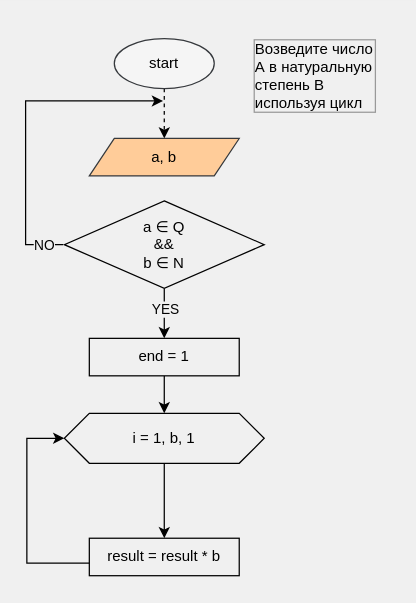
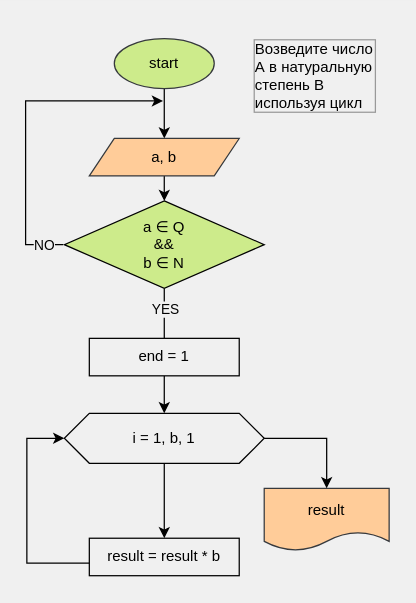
- <mxCell id="3" value="start" style="ellipse;whiteSpace=wrap;html=1;fillColor=#f5f5f5;strokeColor=#36393d;fontColor=#000000;" parent="1" vertex="1"><mxGeometry x="91" y="30" width="80" height="40" as="geometry" /></mxCell>
+ <mxCell id="3" value="start" style="ellipse;whiteSpace=wrap;html=1;fillColor=#cdeb8b;strokeColor=#36393d;fontColor=#000000;" parent="1" vertex="1"><mxGeometry x="91" y="30" width="80" height="40" as="geometry" /></mxCell>
- <mxCell id="2" value="" style="edgeStyle=none;html=1;rounded=0;strokeColor=#000000;dashed=1;" parent="1" source="3" target="5" edge="1"><mxGeometry relative="1" as="geometry" /></mxCell>
+ <mxCell id="2" value="" style="edgeStyle=none;html=1;rounded=0;strokeColor=#000000;" parent="1" source="3" target="5" edge="1"><mxGeometry relative="1" as="geometry" /></mxCell>
+ <mxCell id="4" value="" style="edgeStyle=none;html=1;rounded=0;strokeColor=#000000;" parent="1" source="5" target="10" edge="1"><mxGeometry relative="1" as="geometry" /></mxCell>
- <mxCell id="10" value="a ∈ Q&#10;&amp;&amp;&#10;b ∈ N" style="rhombus;whiteSpace=wrap;fontColor=#000000;fillColor=#F0F0F0;strokeColor=#000000;" parent="1" vertex="1"><mxGeometry x="51" y="160" width="160" height="70" as="geometry" /></mxCell>
+ <mxCell id="10" value="a ∈ Q&#10;&amp;&amp;&#10;b ∈ N" style="rhombus;whiteSpace=wrap;fontColor=#000000;fillColor=#cdeb8b;strokeColor=#000000;" parent="1" vertex="1"><mxGeometry x="51" y="160" width="160" height="70" as="geometry" /></mxCell>
- <mxCell id="8" value="" style="edgeStyle=none;rounded=0;html=1;fontColor=#000000;strokeColor=#000000;entryX=0.5;entryY=0;entryDx=0;entryDy=0;" parent="1" source="10" target="19" edge="1"><mxGeometry relative="1" as="geometry"><mxPoint x="131" y="270" as="targetPoint" /></mxGeometry></mxCell>
+ <mxCell id="8" value="" style="edgeStyle=none;rounded=0;html=1;fontColor=#000000;strokeColor=#000000;entryX=0.5;entryY=0;entryDx=0;entryDy=0;endArrow=none;" parent="1" source="10" target="19" edge="1"><mxGeometry relative="1" as="geometry"><mxPoint x="131" y="270" as="targetPoint" /></mxGeometry></mxCell>
+ <mxCell id="15" value="" style="edgeStyle=none;rounded=0;html=1;fontFamily=Helvetica;fontSize=12;fontColor=#000000;strokeColor=#000000;exitX=1;exitY=0.5;exitDx=0;exitDy=0;entryX=0.5;entryY=0;entryDx=0;entryDy=0;" edge="1" parent="1" source="14" target="12"><mxGeometry relative="1" as="geometry"><Array as="points"><mxPoint x="261" y="350" /></Array></mxGeometry></mxCell>
+ <mxCell id="12" value="result" style="shape=document;whiteSpace=wrap;html=1;boundedLbl=1;labelBackgroundColor=none;strokeColor=#36393d;fillColor=#ffcc99;fontColor=#000000;" parent="1" vertex="1"><mxGeometry x="211" y="390" width="100" height="50" as="geometry" /></mxCell>
